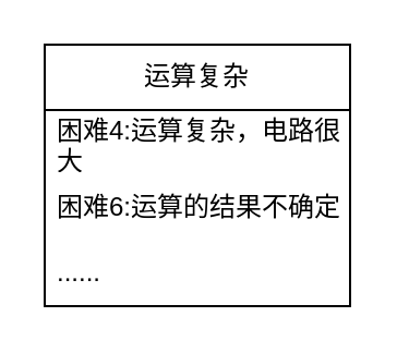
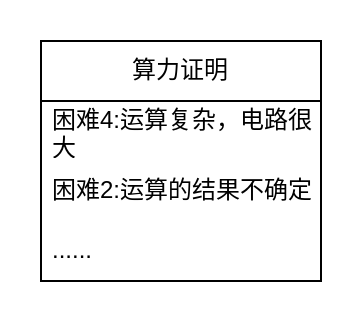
- <mxCell id="2" value="运算复杂" style="swimlane;fontStyle=0;childLayout=stackLayout;horizontal=1;startSize=30;horizontalStack=0;resizeParent=1;resizeParentMax=0;resizeLast=0;collapsible=1;marginBottom=0;whiteSpace=wrap;html=1;" vertex="1" parent="1"><mxGeometry x="20" y="20" width="140" height="120" as="geometry" /></mxCell>
+ <mxCell id="2" value="算力证明" style="swimlane;fontStyle=0;childLayout=stackLayout;horizontal=1;startSize=30;horizontalStack=0;resizeParent=1;resizeParentMax=0;resizeLast=0;collapsible=1;marginBottom=0;whiteSpace=wrap;html=1;" vertex="1" parent="1"><mxGeometry x="20" y="20" width="140" height="120" as="geometry" /></mxCell>
- <mxCell id="4" value="困难6:运算的结果不确定" style="text;strokeColor=none;fillColor=none;align=left;verticalAlign=middle;spacingLeft=4;spacingRight=4;overflow=hidden;points=[[0,0.5],[1,0.5]];portConstraint=eastwest;rotatable=0;whiteSpace=wrap;html=1;" vertex="1" parent="2"><mxGeometry y="60" width="140" height="30" as="geometry" /></mxCell>
+ <mxCell id="4" value="困难2:运算的结果不确定" style="text;strokeColor=none;fillColor=none;align=left;verticalAlign=middle;spacingLeft=4;spacingRight=4;overflow=hidden;points=[[0,0.5],[1,0.5]];portConstraint=eastwest;rotatable=0;whiteSpace=wrap;html=1;" vertex="1" parent="2"><mxGeometry y="60" width="140" height="30" as="geometry" /></mxCell>
